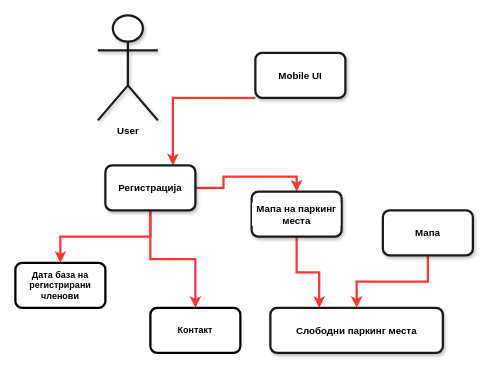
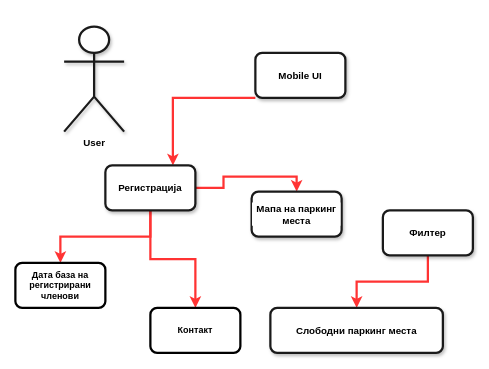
- <mxCell id="2" value="&lt;b&gt;User&lt;/b&gt;" style="shape=umlActor;verticalLabelPosition=bottom;verticalAlign=top;html=1;shadow=1;glass=0;labelBackgroundColor=#FFFFFF;fontSize=13;strokeColor=#1A1A1A;strokeWidth=3;" vertex="1" parent="1"><mxGeometry x="130" y="20" width="80" height="140" as="geometry" /></mxCell>
+ <mxCell id="2" value="&lt;b&gt;User&lt;/b&gt;" style="shape=umlActor;verticalLabelPosition=bottom;verticalAlign=top;html=1;shadow=1;glass=0;labelBackgroundColor=#FFFFFF;fontSize=13;strokeColor=#1A1A1A;strokeWidth=3;" vertex="1" parent="1"><mxGeometry x="85" y="35" width="80" height="140" as="geometry" /></mxCell>
- <mxCell id="12" value="&lt;b&gt;Мапа&lt;/b&gt;" style="rounded=1;whiteSpace=wrap;html=1;shadow=1;glass=0;labelBackgroundColor=#FFFFFF;fontSize=13;strokeColor=#1A1A1A;strokeWidth=3;" vertex="1" parent="1"><mxGeometry x="510" y="280" width="120" height="60" as="geometry" /></mxCell>
+ <mxCell id="12" value="&lt;b&gt;Филтер&lt;/b&gt;" style="rounded=1;whiteSpace=wrap;html=1;shadow=1;glass=0;labelBackgroundColor=#FFFFFF;fontSize=13;strokeColor=#1A1A1A;strokeWidth=3;" vertex="1" parent="1"><mxGeometry x="510" y="280" width="120" height="60" as="geometry" /></mxCell>
- <mxCell id="9" style="edgeStyle=orthogonalEdgeStyle;rounded=0;orthogonalLoop=1;jettySize=auto;html=1;entryX=0.283;entryY=0;entryDx=0;entryDy=0;entryPerimeter=0;strokeColor=#FF3333;strokeWidth=3;" edge="1" parent="1" source="10" target="13"><mxGeometry relative="1" as="geometry" /></mxCell>
